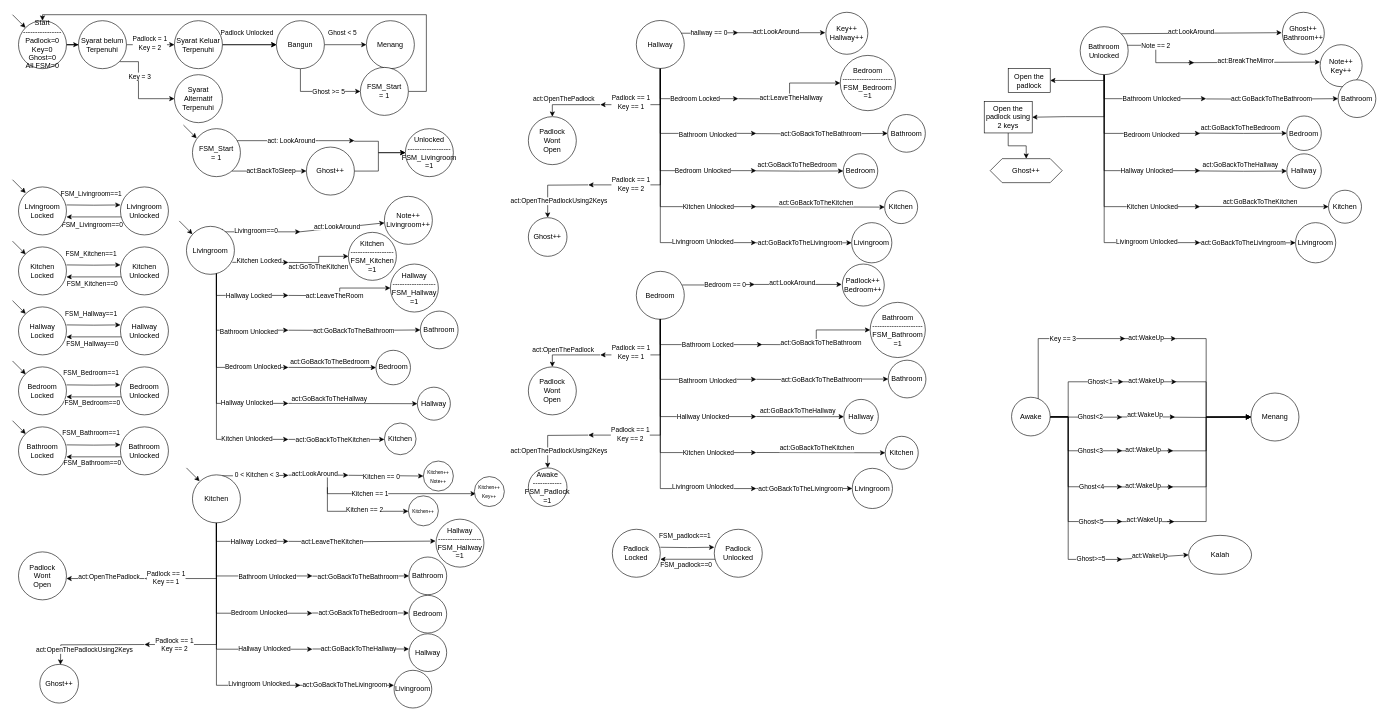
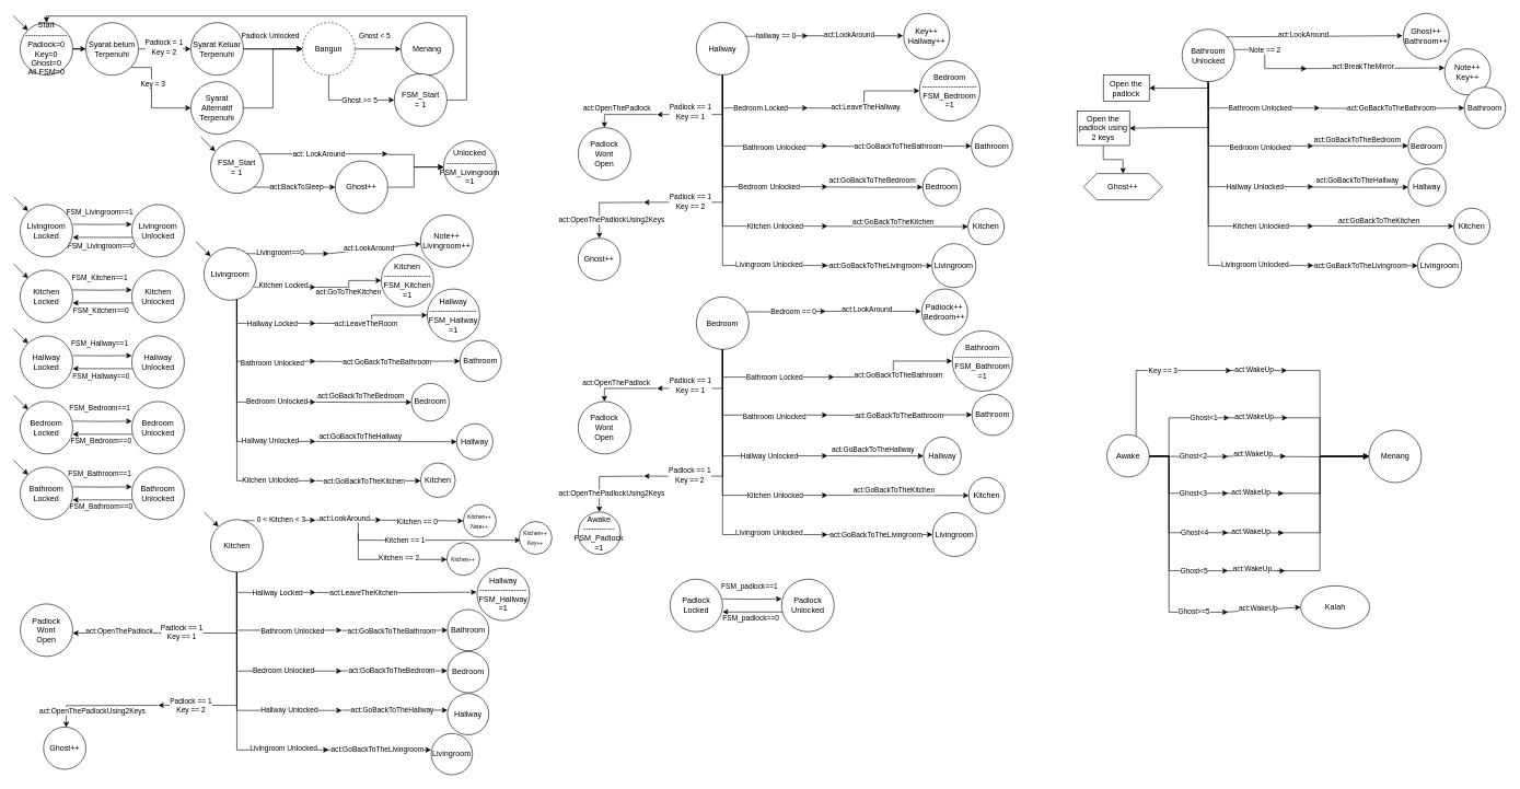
- <mxCell id="19" value="Bangun" style="ellipse;whiteSpace=wrap;html=1;aspect=fixed;" parent="1" vertex="1"><mxGeometry x="460" y="34" width="80" height="80" as="geometry" /></mxCell>
+ <mxCell id="19" value="Bangun" style="ellipse;whiteSpace=wrap;html=1;aspect=fixed;dashed=1;" parent="1" vertex="1"><mxGeometry x="460" y="34" width="80" height="80" as="geometry" /></mxCell>
+ <mxCell id="13" style="edgeStyle=orthogonalEdgeStyle;rounded=0;orthogonalLoop=1;jettySize=auto;html=1;entryX=0;entryY=0.5;entryDx=0;entryDy=0;" parent="1" source="14" target="19" edge="1"><mxGeometry relative="1" as="geometry" /></mxCell>
